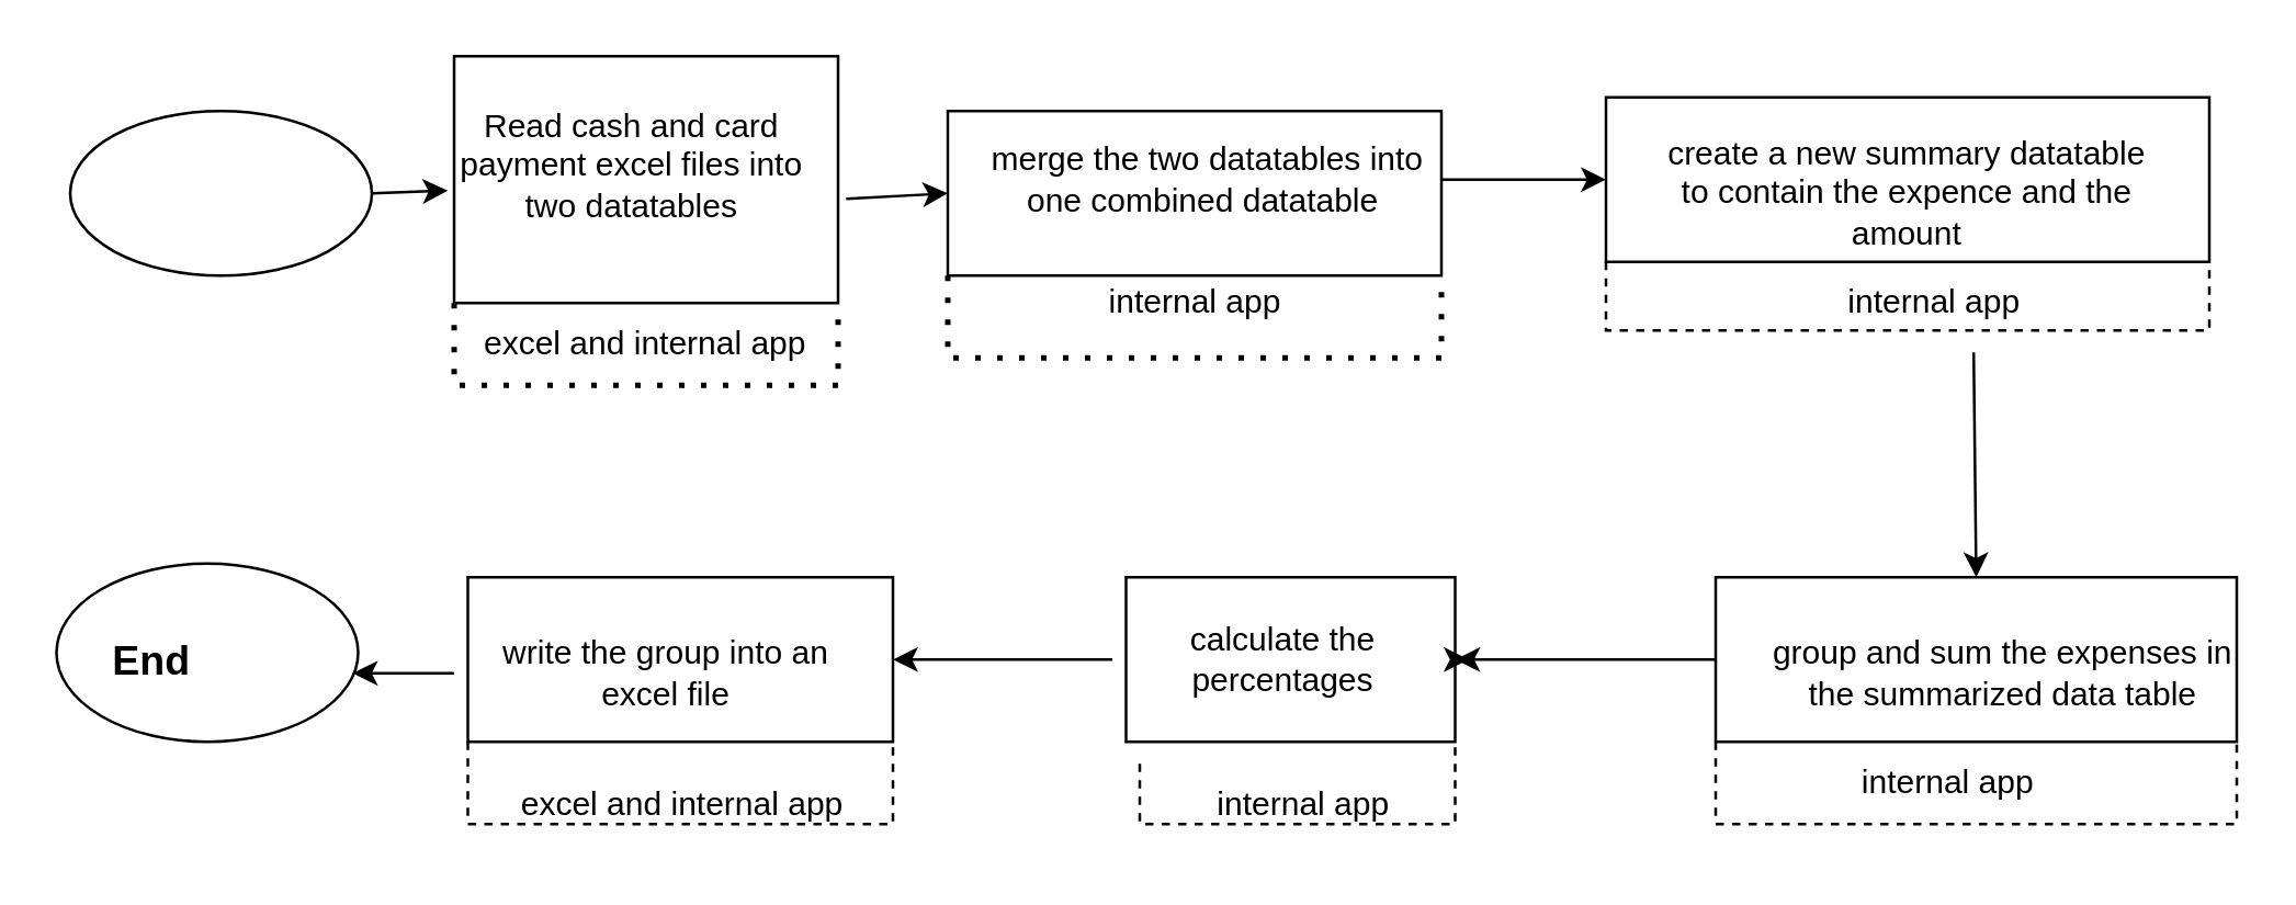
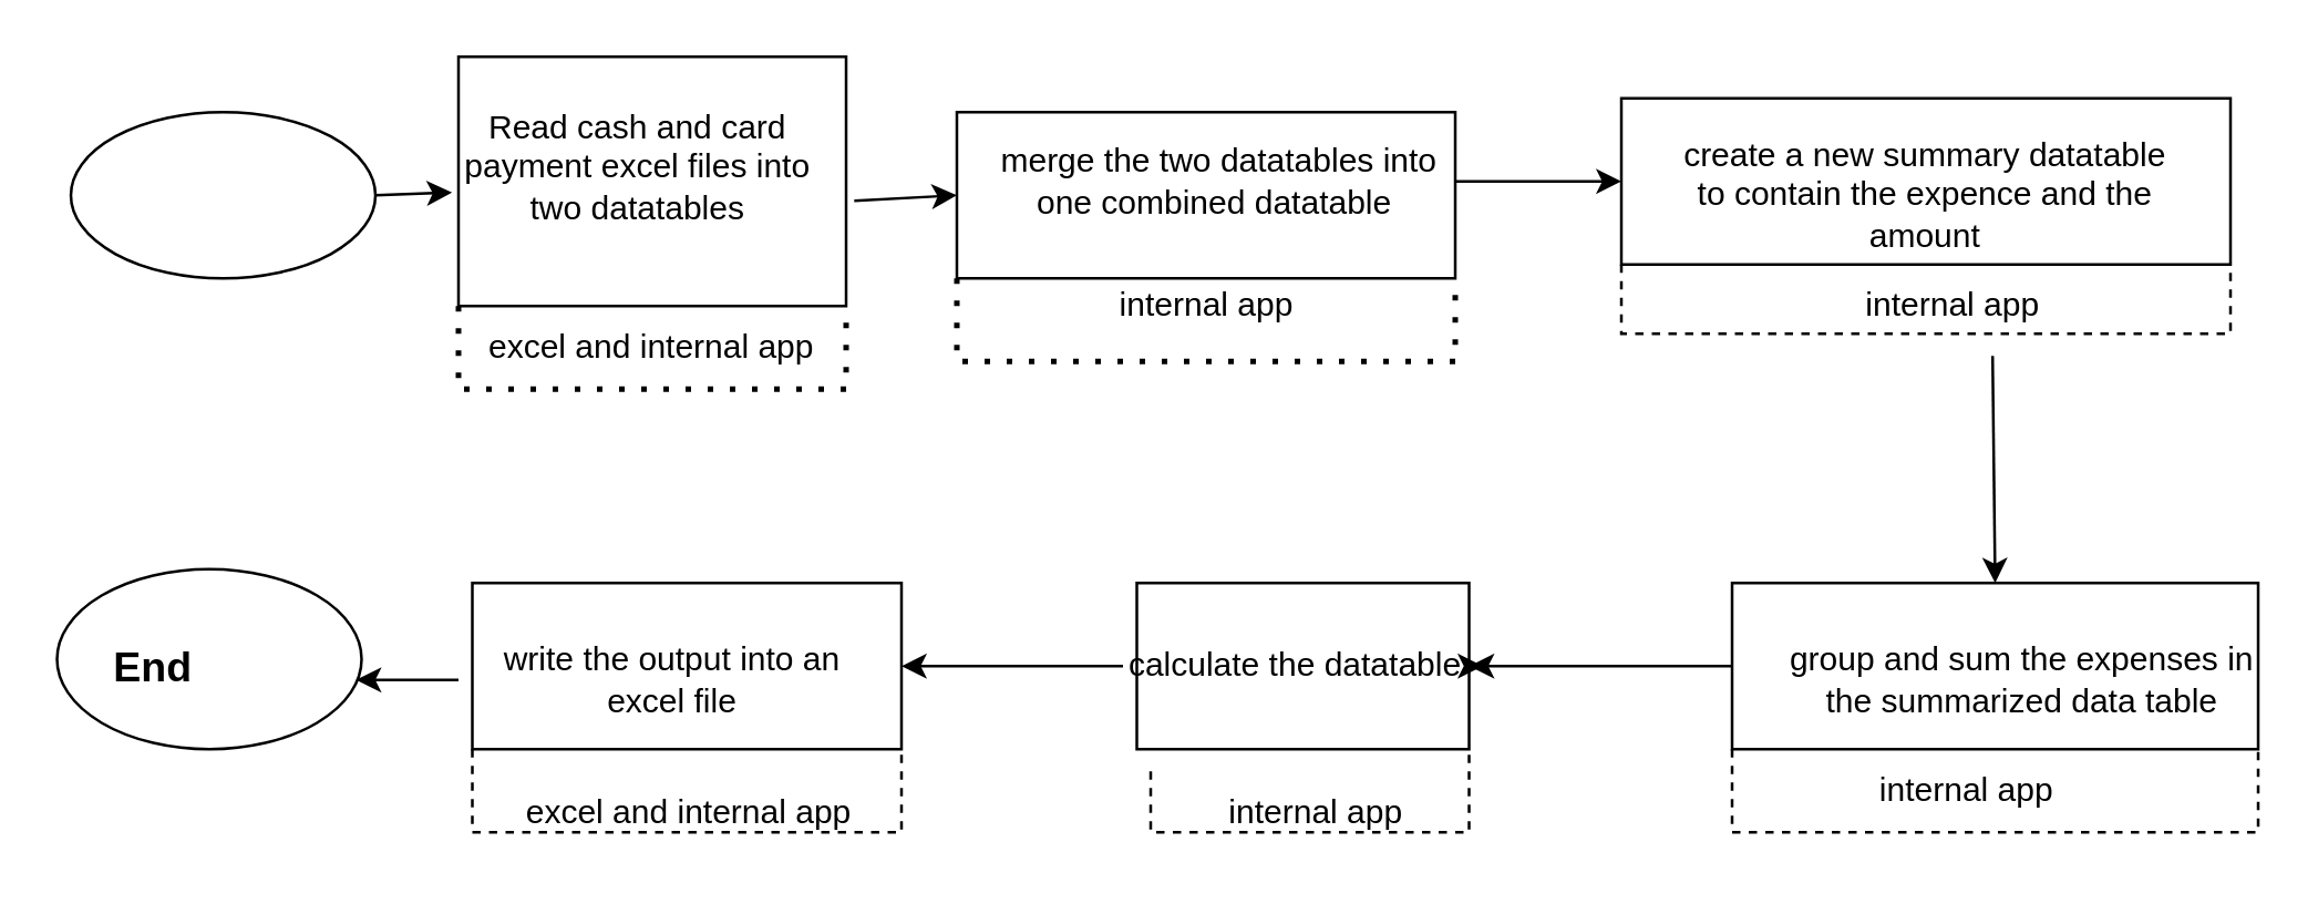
- <mxCell id="13" value="calculate the percentages" style="text;html=1;strokeColor=none;fillColor=none;align=center;verticalAlign=middle;whiteSpace=wrap;rounded=0;" parent="1" vertex="1"><mxGeometry x="405" y="225" width="125" height="30" as="geometry" /></mxCell>
+ <mxCell id="13" value="calculate the datatable" style="text;html=1;strokeColor=none;fillColor=none;align=center;verticalAlign=middle;whiteSpace=wrap;rounded=0;" parent="1" vertex="1"><mxGeometry x="405" y="225" width="125" height="30" as="geometry" /></mxCell>
- <mxCell id="15" value="write the group into an excel file" style="text;html=1;strokeColor=none;fillColor=none;align=center;verticalAlign=middle;whiteSpace=wrap;rounded=0;" parent="1" vertex="1"><mxGeometry x="170" y="230" width="145" height="30" as="geometry" /></mxCell>
+ <mxCell id="15" value="write the output into an excel file" style="text;html=1;strokeColor=none;fillColor=none;align=center;verticalAlign=middle;whiteSpace=wrap;rounded=0;" parent="1" vertex="1"><mxGeometry x="170" y="230" width="145" height="30" as="geometry" /></mxCell>
